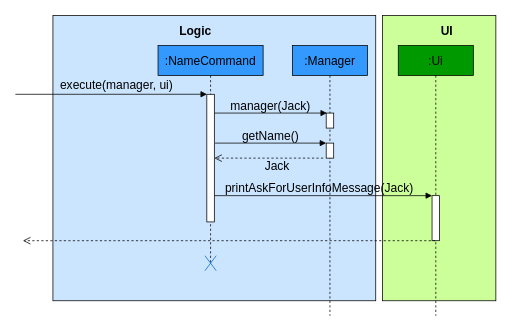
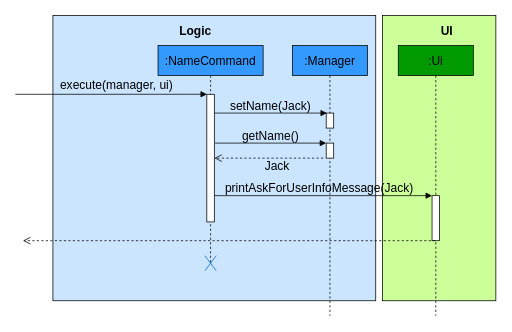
- <mxCell id="22" value="&lt;font style=&quot;font-size: 16px&quot;&gt;manager(Jack)&lt;/font&gt;" style="text;html=1;strokeColor=none;fillColor=none;align=center;verticalAlign=middle;whiteSpace=wrap;rounded=0;" vertex="1" parent="1"><mxGeometry x="305" y="130" width="110" height="20" as="geometry" /></mxCell>
+ <mxCell id="22" value="&lt;font style=&quot;font-size: 16px&quot;&gt;setName(Jack)&lt;/font&gt;" style="text;html=1;strokeColor=none;fillColor=none;align=center;verticalAlign=middle;whiteSpace=wrap;rounded=0;" vertex="1" parent="1"><mxGeometry x="305" y="130" width="110" height="20" as="geometry" /></mxCell>
